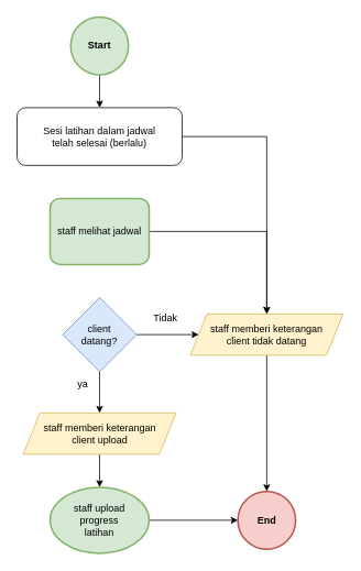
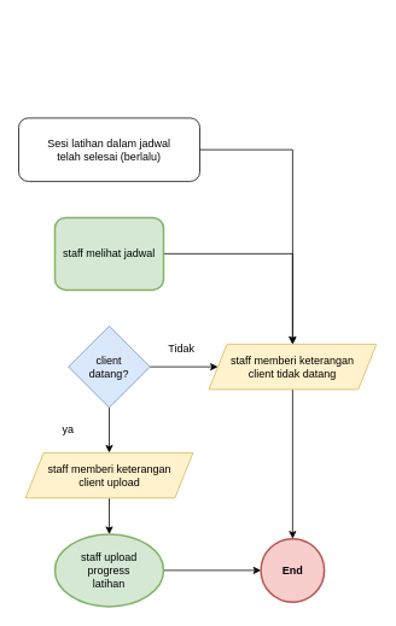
- <mxCell id="7" value="Start" style="ellipse;whiteSpace=wrap;html=1;aspect=fixed;fillColor=#d5e8d4;strokeColor=#82b366;fontStyle=1;strokeWidth=2;" parent="1" vertex="1"><mxGeometry x="85" y="20" width="70" height="70" as="geometry" /></mxCell>
- <mxCell id="6" style="edgeStyle=orthogonalEdgeStyle;rounded=0;orthogonalLoop=1;jettySize=auto;html=1;entryX=0.5;entryY=0;entryDx=0;entryDy=0;fontColor=#FFFFFF;" parent="1" source="7" target="9" edge="1"><mxGeometry relative="1" as="geometry" /></mxCell>
- <mxCell id="13" value="ya" style="text;html=1;strokeColor=none;fillColor=none;align=center;verticalAlign=middle;whiteSpace=wrap;rounded=0;" parent="1" vertex="1"><mxGeometry x="70" y="450" width="60" height="30" as="geometry" /></mxCell>
+ <mxCell id="13" value="ya" style="text;html=1;strokeColor=none;fillColor=none;align=center;verticalAlign=middle;whiteSpace=wrap;rounded=0;" parent="1" vertex="1"><mxGeometry x="45" y="460" width="60" height="30" as="geometry" /></mxCell>
